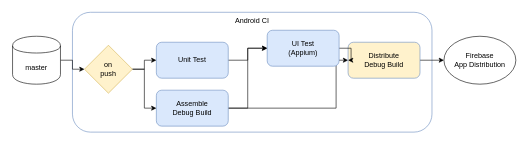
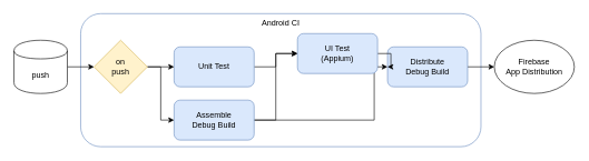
- <mxCell id="11" value="Distribute&lt;br&gt;Debug Build" style="rounded=1;whiteSpace=wrap;html=1;strokeWidth=1;fillColor=#fff2cc;strokeColor=#6c8ebf;" parent="1" vertex="1"><mxGeometry x="580" y="70" width="120" height="60" as="geometry" /></mxCell>
+ <mxCell id="11" value="Distribute&lt;br&gt;Debug Build" style="rounded=1;whiteSpace=wrap;html=1;strokeWidth=1;fillColor=#dae8fc;strokeColor=#6c8ebf;" parent="1" vertex="1"><mxGeometry x="580" y="70" width="120" height="60" as="geometry" /></mxCell>
- <mxCell id="6" value="master" style="shape=cylinder;whiteSpace=wrap;html=1;boundedLbl=1;backgroundOutline=1;strokeWidth=1;" parent="1" vertex="1"><mxGeometry x="20" y="60" width="80" height="80" as="geometry" /></mxCell>
+ <mxCell id="6" value="push" style="shape=cylinder;whiteSpace=wrap;html=1;boundedLbl=1;backgroundOutline=1;strokeWidth=1;" parent="1" vertex="1"><mxGeometry x="20" y="60" width="80" height="80" as="geometry" /></mxCell>
- <mxCell id="14" value="on&lt;br&gt;push" style="rhombus;whiteSpace=wrap;html=1;strokeWidth=1;fillColor=#fff2cc;strokeColor=#d6b656;" parent="1" vertex="1"><mxGeometry x="140" y="75" width="80" height="80" as="geometry" /></mxCell>
+ <mxCell id="14" value="on&lt;br&gt;push" style="rhombus;whiteSpace=wrap;html=1;strokeWidth=1;fillColor=#fff2cc;strokeColor=#d6b656;" parent="1" vertex="1"><mxGeometry x="140" y="60" width="80" height="80" as="geometry" /></mxCell>
